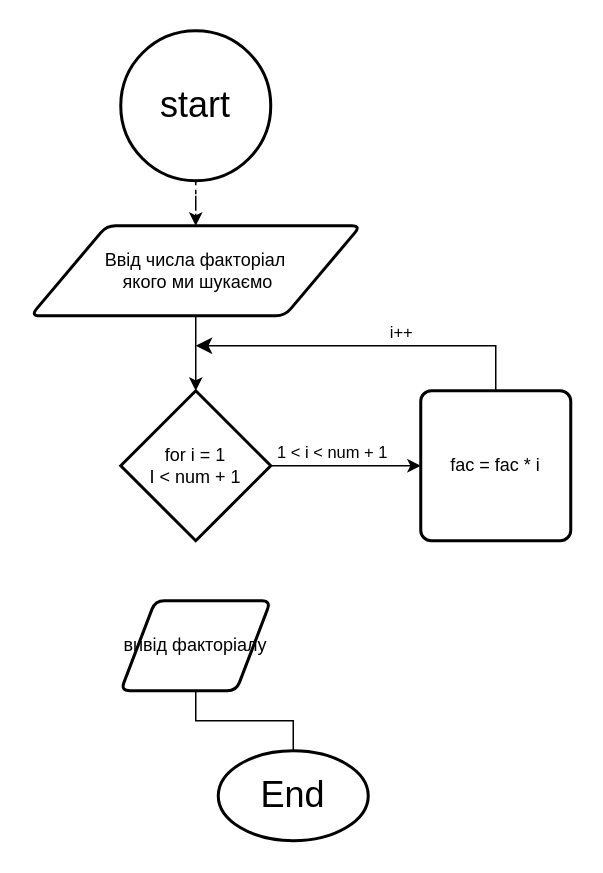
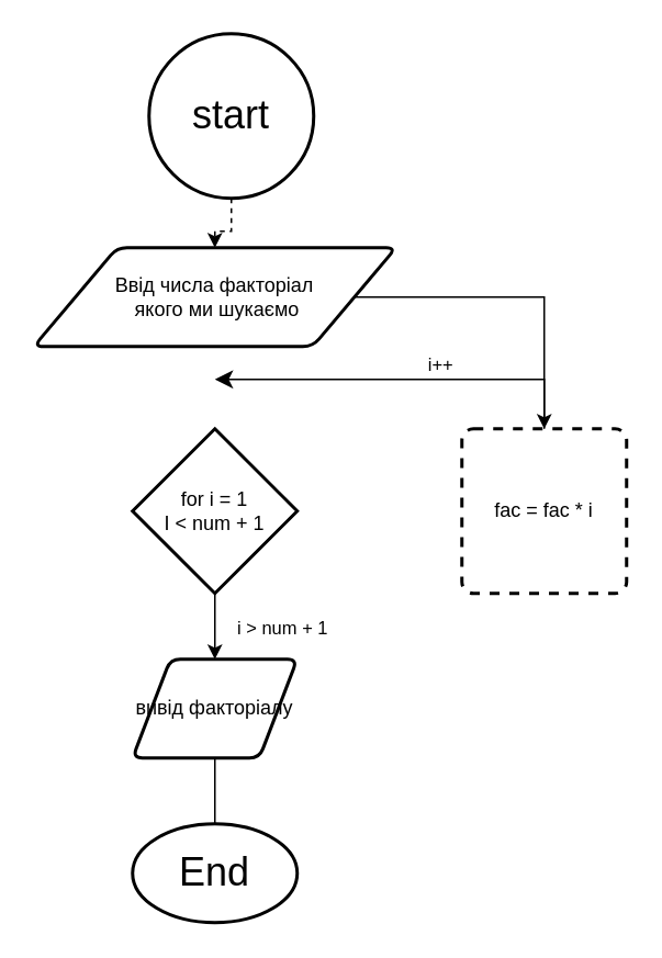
- <mxCell id="3" value="&lt;font style=&quot;font-size: 24px;&quot;&gt;start&lt;/font&gt;" style="strokeWidth=2;html=1;shape=mxgraph.flowchart.start_2;whiteSpace=wrap;" vertex="1" parent="1"><mxGeometry x="80" y="20" width="100" height="100" as="geometry" /></mxCell>
+ <mxCell id="3" value="&lt;font style=&quot;font-size: 24px;&quot;&gt;start&lt;/font&gt;" style="strokeWidth=2;html=1;shape=mxgraph.flowchart.start_2;whiteSpace=wrap;" vertex="1" parent="1"><mxGeometry x="90" y="20" width="100" height="100" as="geometry" /></mxCell>
- <mxCell id="4" value="" style="edgeStyle=orthogonalEdgeStyle;rounded=0;orthogonalLoop=1;jettySize=auto;html=1;" edge="1" parent="1" source="5" target="10"><mxGeometry relative="1" as="geometry" /></mxCell>
+ <mxCell id="4" value="" style="edgeStyle=orthogonalEdgeStyle;rounded=0;orthogonalLoop=1;jettySize=auto;html=1;" edge="1" parent="1" source="5" target="11"><mxGeometry relative="1" as="geometry" /></mxCell>
- <mxCell id="6" value="" style="edgeStyle=orthogonalEdgeStyle;rounded=0;orthogonalLoop=1;jettySize=auto;html=1;" edge="1" parent="1" source="10" target="11"><mxGeometry relative="1" as="geometry" /></mxCell>
- <mxCell id="7" value="1 &amp;lt; i &amp;lt; num + 1" style="edgeLabel;html=1;align=center;verticalAlign=middle;resizable=0;points=[];" vertex="1" connectable="0" parent="6"><mxGeometry x="-0.3" relative="1" as="geometry"><mxPoint x="5" y="-10" as="offset" /></mxGeometry></mxCell>
- <mxCell id="11" value="fac = fac * i" style="rounded=1;whiteSpace=wrap;html=1;absoluteArcSize=1;arcSize=14;strokeWidth=2;" vertex="1" parent="1"><mxGeometry x="280" y="260" width="100" height="100" as="geometry" /></mxCell>
+ <mxCell id="11" value="fac = fac * i" style="rounded=1;whiteSpace=wrap;html=1;absoluteArcSize=1;arcSize=14;strokeWidth=2;dashed=1;" vertex="1" parent="1"><mxGeometry x="280" y="260" width="100" height="100" as="geometry" /></mxCell>
+ <mxCell id="8" value="" style="edgeStyle=orthogonalEdgeStyle;rounded=0;orthogonalLoop=1;jettySize=auto;html=1;" edge="1" parent="1" source="10" target="15"><mxGeometry relative="1" as="geometry" /></mxCell>
+ <mxCell id="9" value="i &amp;gt; num + 1" style="edgeLabel;html=1;align=center;verticalAlign=middle;resizable=0;points=[];" vertex="1" connectable="0" parent="8"><mxGeometry x="-0.25" y="-1" relative="1" as="geometry"><mxPoint x="41" y="5" as="offset" /></mxGeometry></mxCell>
- <mxCell id="16" value="&lt;font style=&quot;font-size: 24px;&quot;&gt;End&lt;/font&gt;" style="strokeWidth=2;html=1;shape=mxgraph.flowchart.start_1;whiteSpace=wrap;" vertex="1" parent="1"><mxGeometry x="145" y="500" width="100" height="60" as="geometry" /></mxCell>
+ <mxCell id="16" value="&lt;font style=&quot;font-size: 24px;&quot;&gt;End&lt;/font&gt;" style="strokeWidth=2;html=1;shape=mxgraph.flowchart.start_1;whiteSpace=wrap;" vertex="1" parent="1"><mxGeometry x="80" y="500" width="100" height="60" as="geometry" /></mxCell>
